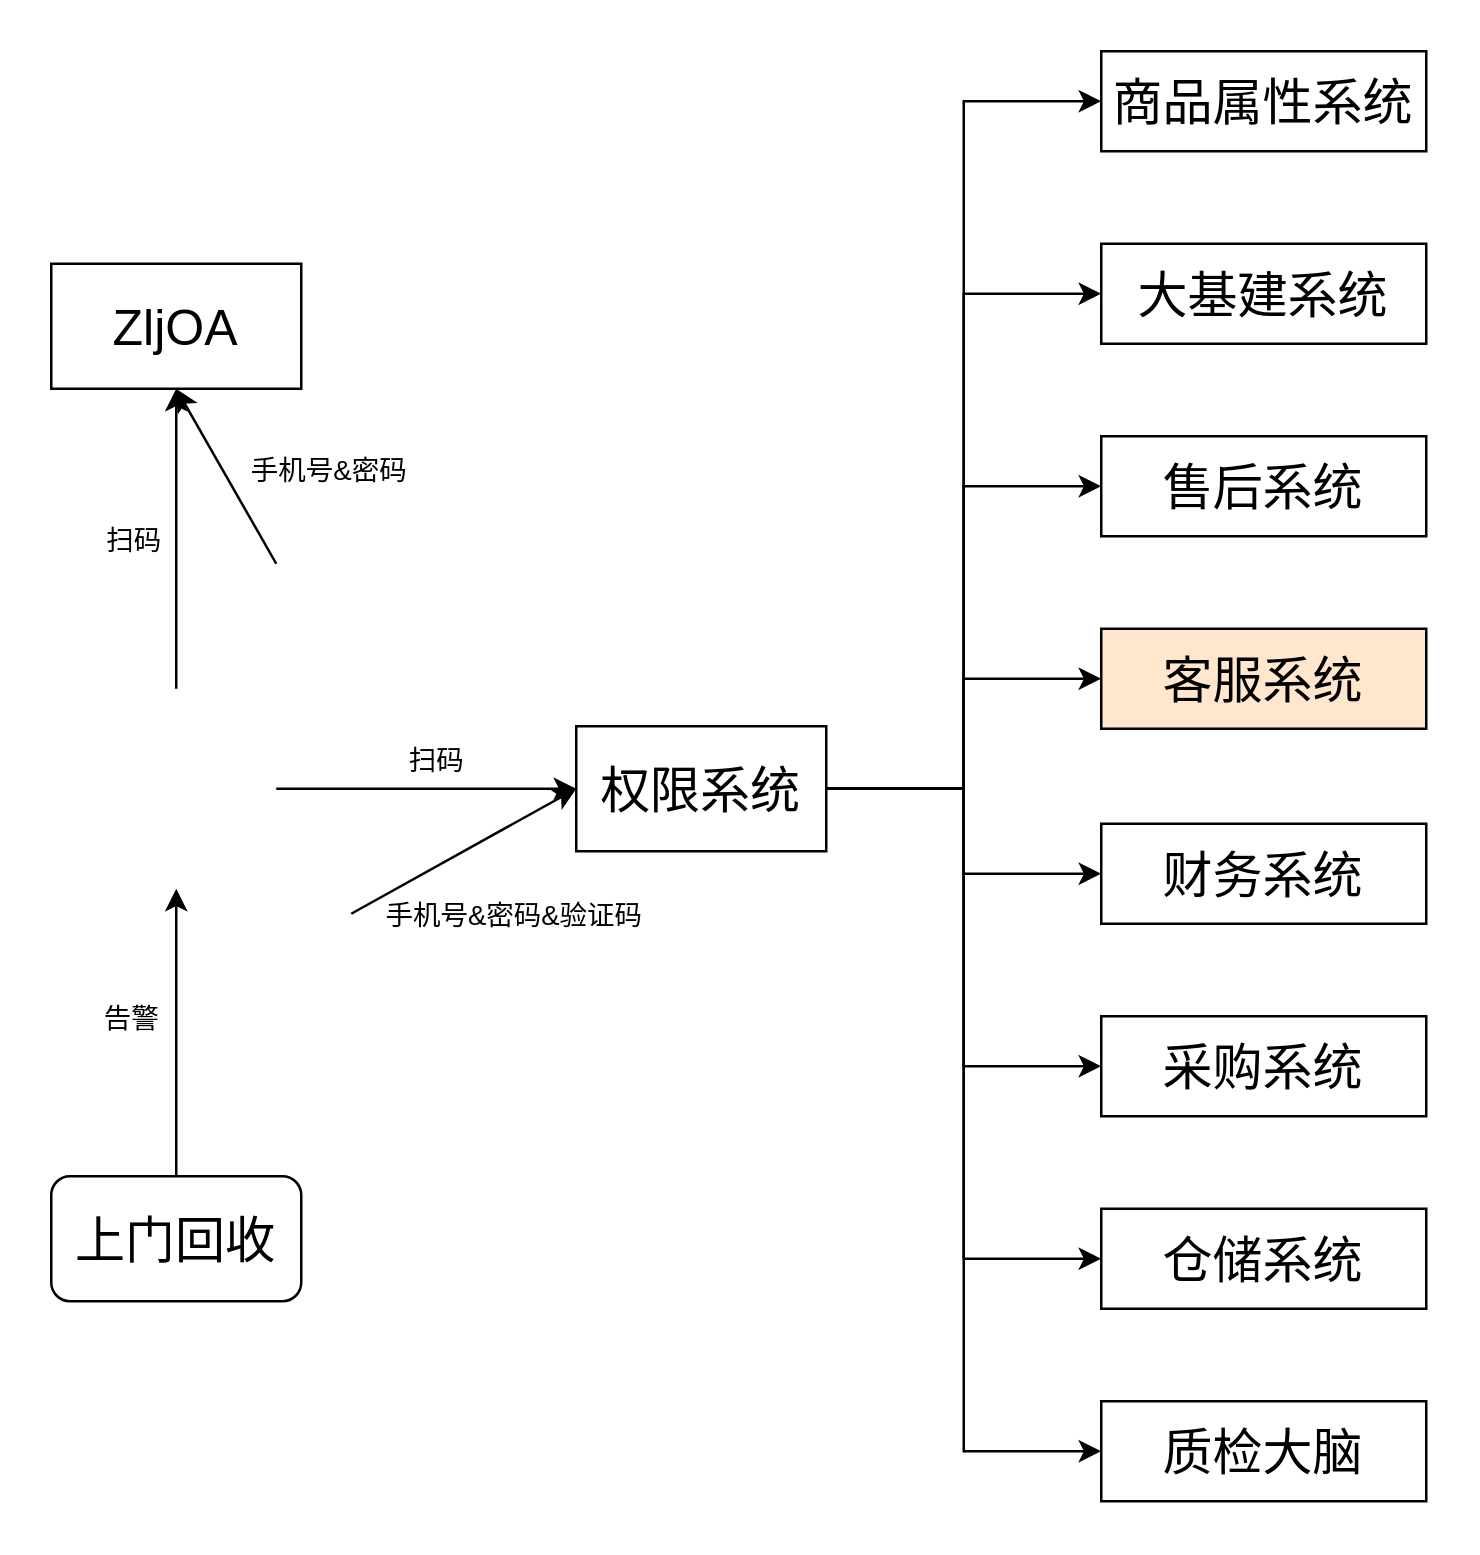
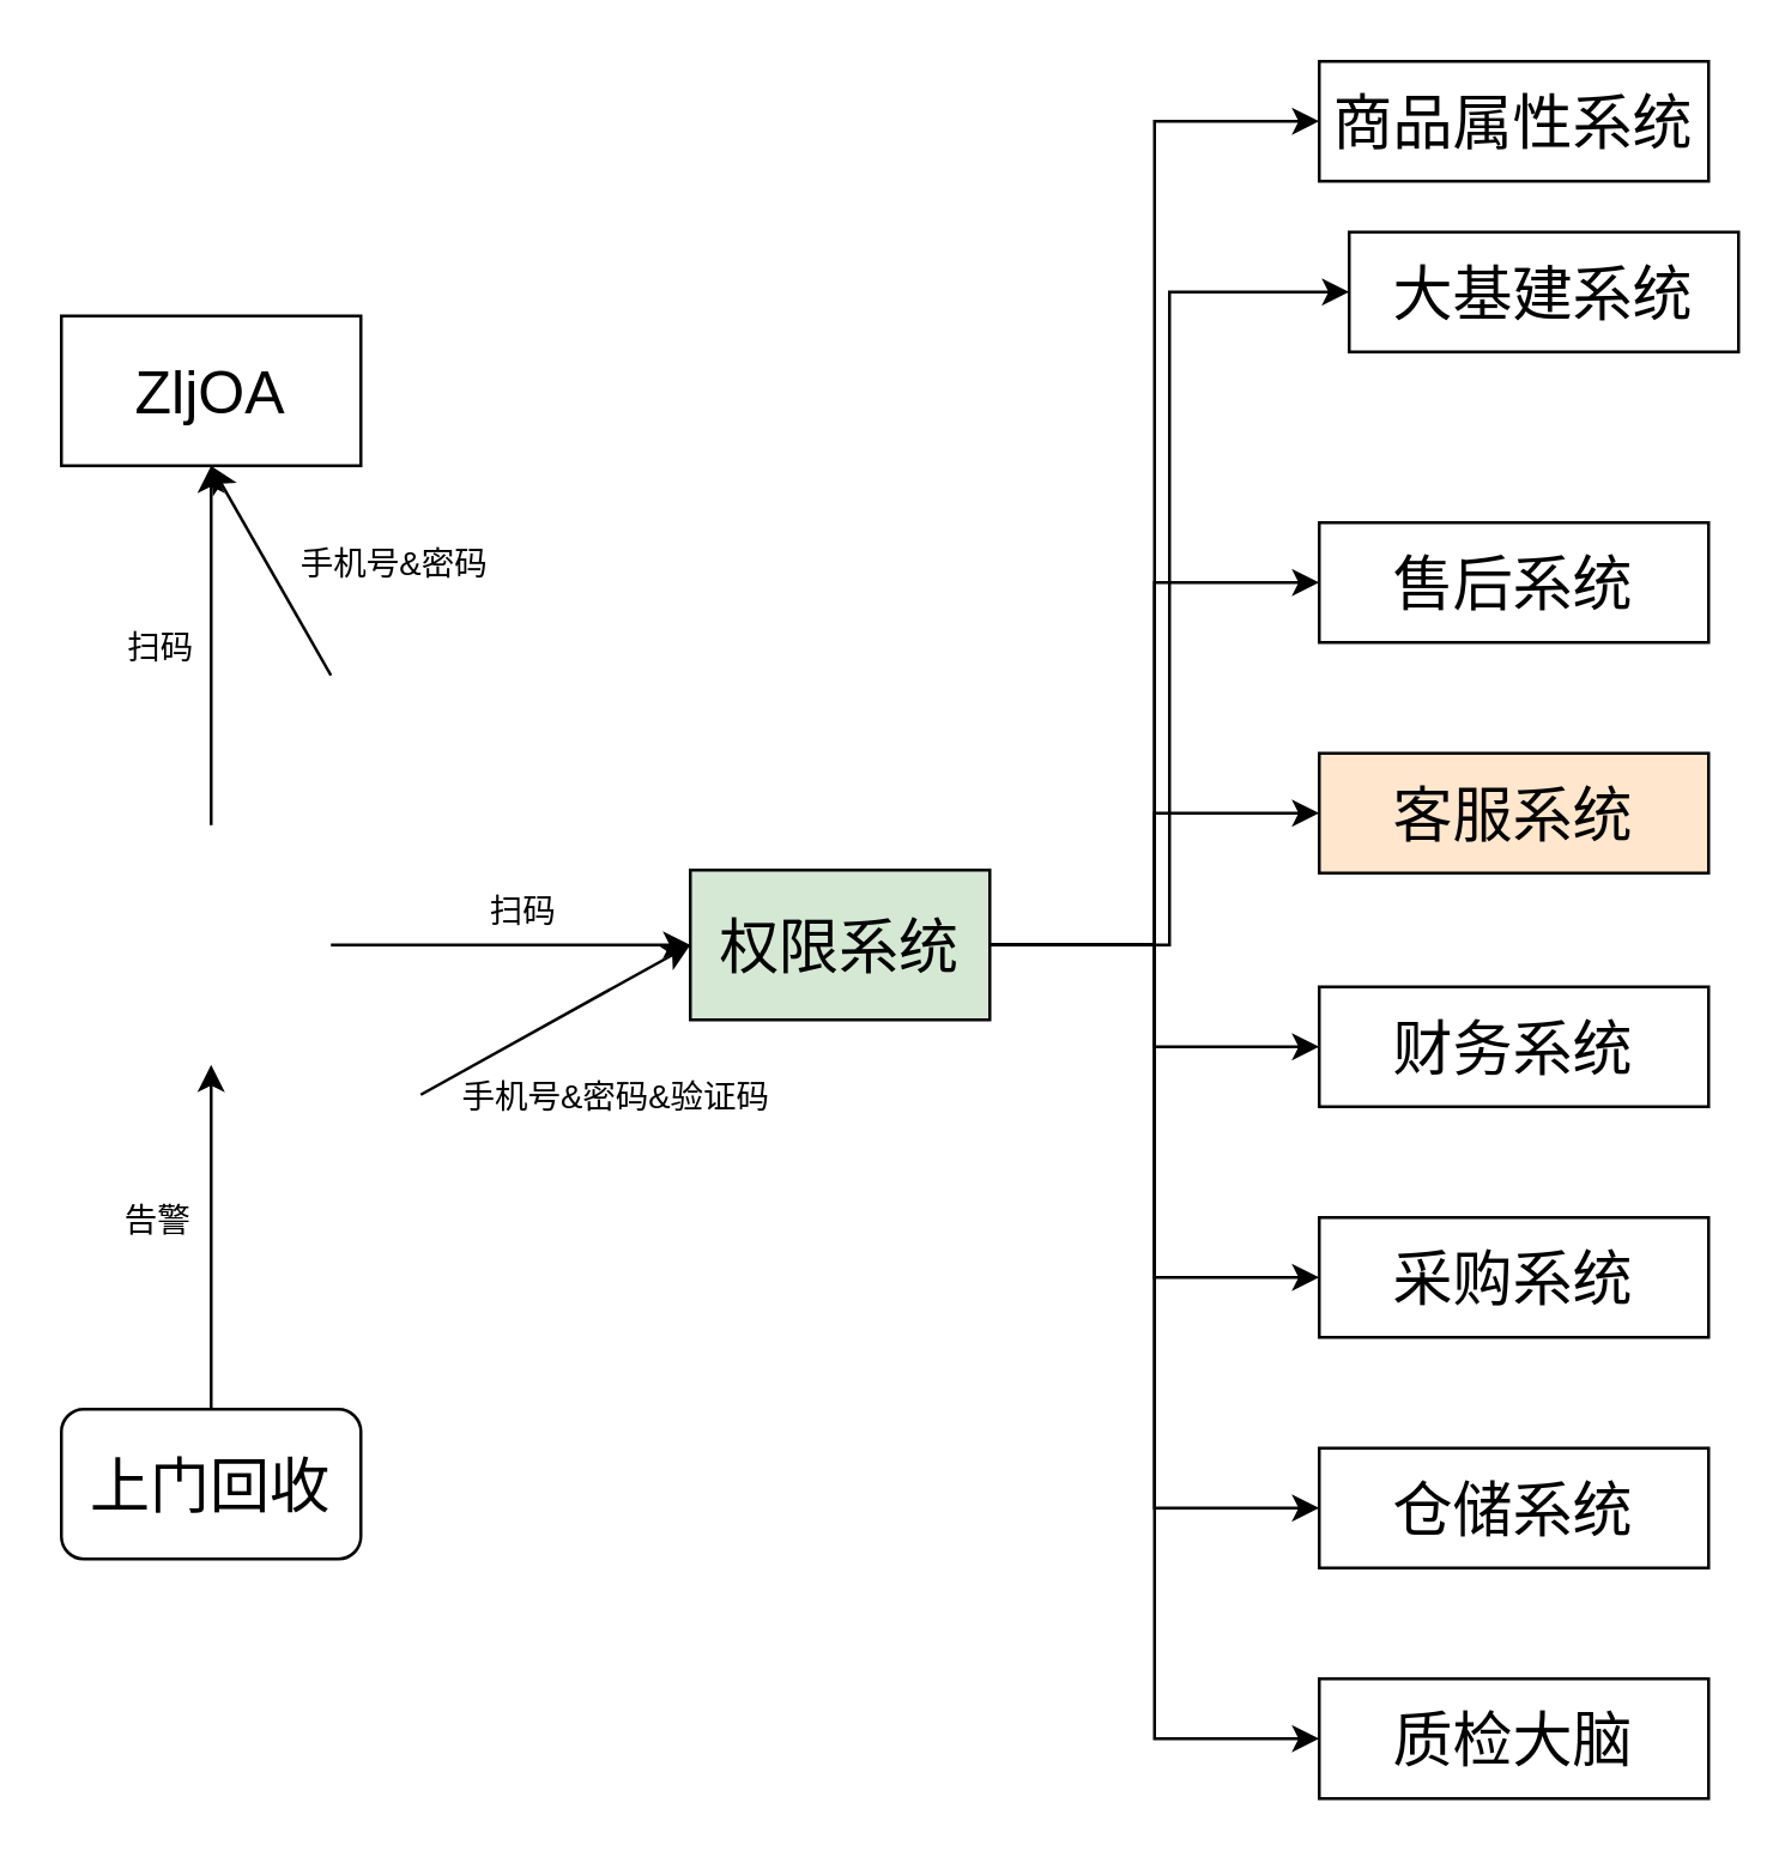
- <mxCell id="17" value="&lt;font style=&quot;font-size: 20px&quot;&gt;大基建系统&lt;/font&gt;" style="rounded=0;whiteSpace=wrap;html=1;" vertex="1" parent="1"><mxGeometry x="440" y="97" width="130" height="40" as="geometry" /></mxCell>
+ <mxCell id="17" value="&lt;font style=&quot;font-size: 20px&quot;&gt;大基建系统&lt;/font&gt;" style="rounded=0;whiteSpace=wrap;html=1;" vertex="1" parent="1"><mxGeometry x="450" y="77" width="130" height="40" as="geometry" /></mxCell>
- <mxCell id="14" value="&lt;font style=&quot;font-size: 20px&quot;&gt;权限系统&lt;/font&gt;" style="rounded=0;whiteSpace=wrap;html=1;" vertex="1" parent="1"><mxGeometry x="230" y="290" width="100" height="50" as="geometry" /></mxCell>
+ <mxCell id="14" value="&lt;font style=&quot;font-size: 20px&quot;&gt;权限系统&lt;/font&gt;" style="rounded=0;whiteSpace=wrap;html=1;fillColor=#d5e8d4;" vertex="1" parent="1"><mxGeometry x="230" y="290" width="100" height="50" as="geometry" /></mxCell>
